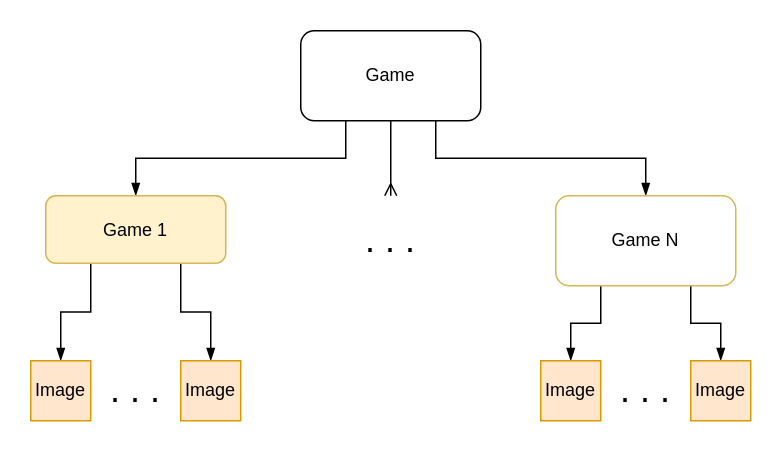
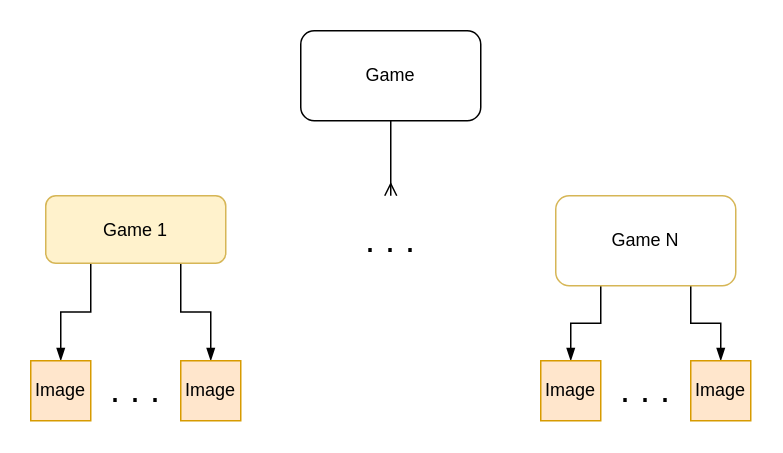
- <mxCell id="2" style="edgeStyle=orthogonalEdgeStyle;rounded=0;orthogonalLoop=1;jettySize=auto;html=1;exitX=0.25;exitY=1;exitDx=0;exitDy=0;entryX=0.5;entryY=0;entryDx=0;entryDy=0;endArrow=blockThin;endFill=1;" edge="1" parent="1" source="5" target="8"><mxGeometry relative="1" as="geometry" /></mxCell>
- <mxCell id="3" style="edgeStyle=orthogonalEdgeStyle;rounded=0;orthogonalLoop=1;jettySize=auto;html=1;exitX=0.75;exitY=1;exitDx=0;exitDy=0;entryX=0.5;entryY=0;entryDx=0;entryDy=0;endArrow=blockThin;endFill=1;" edge="1" parent="1" source="5" target="11"><mxGeometry relative="1" as="geometry" /></mxCell>
